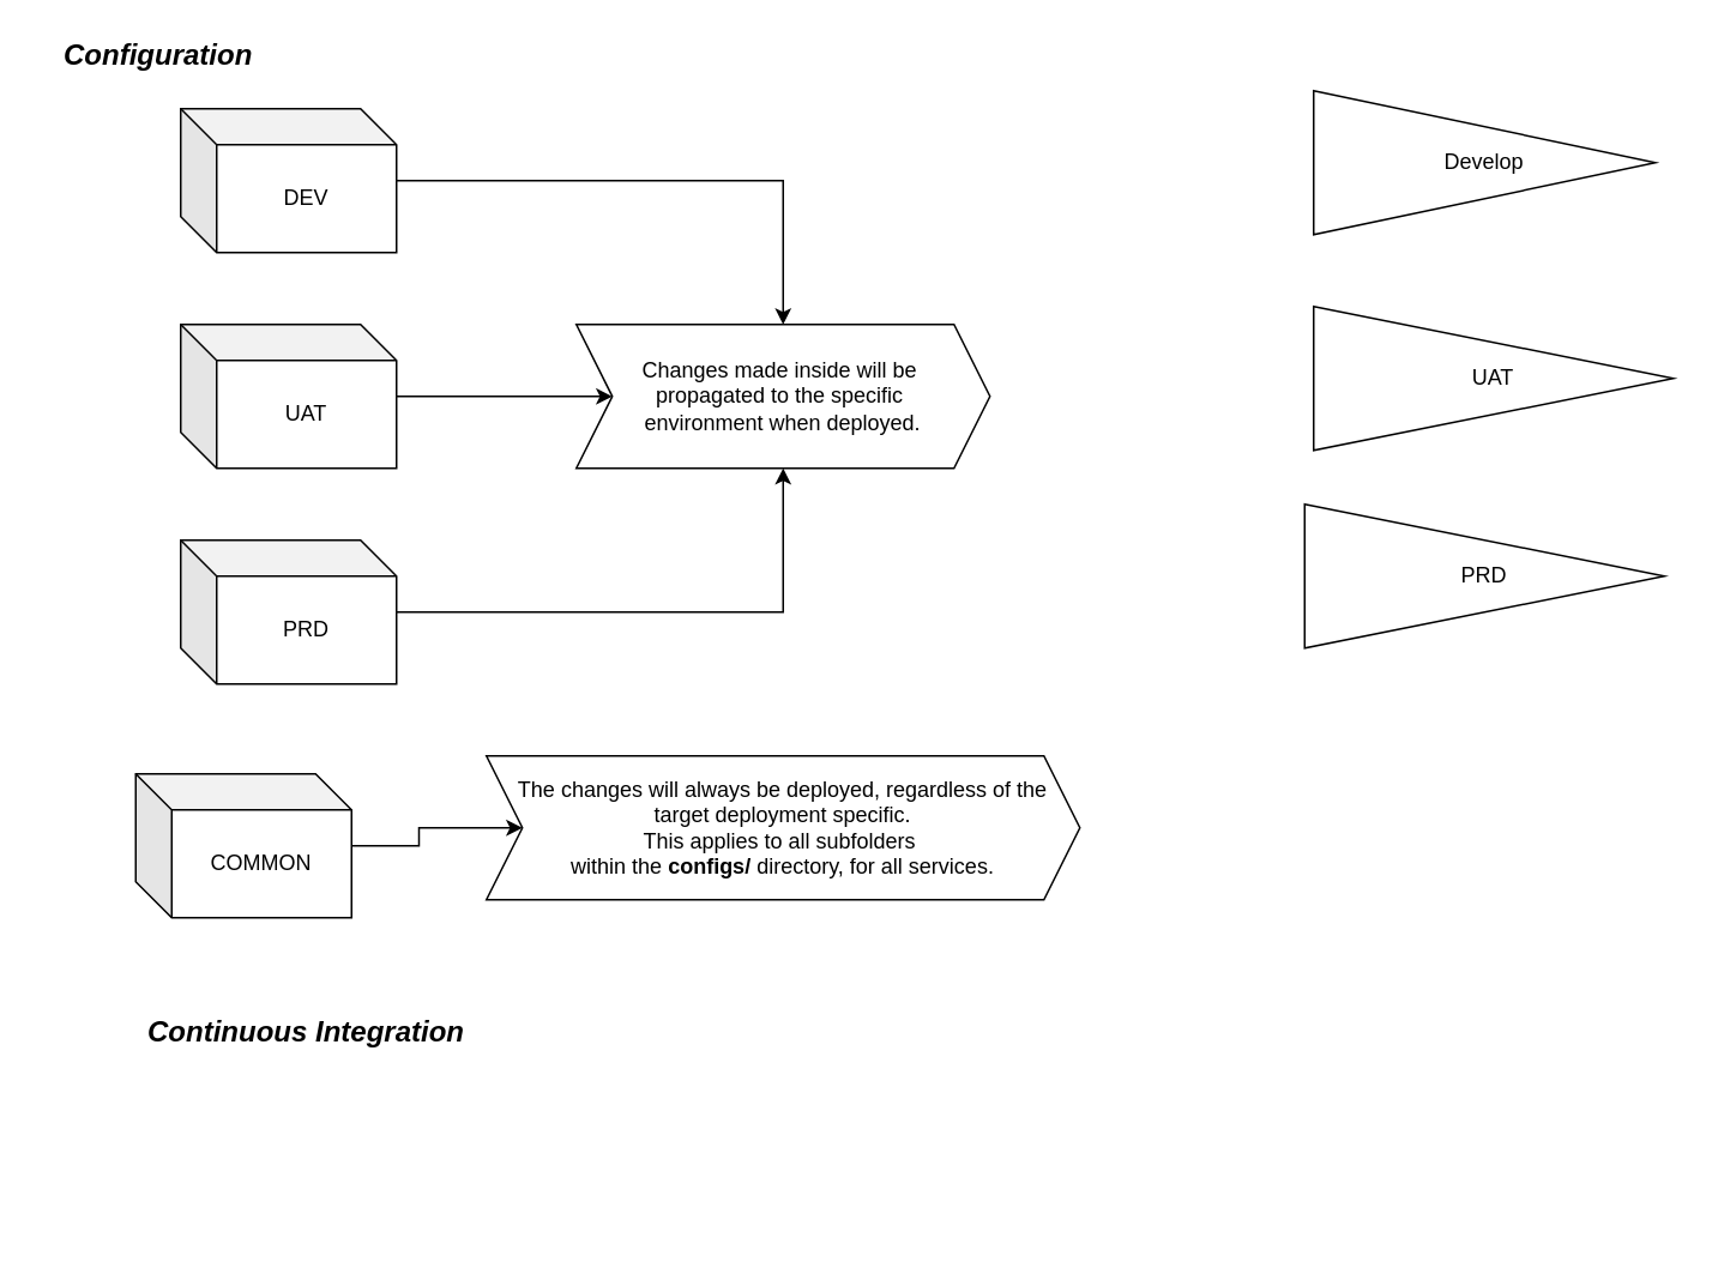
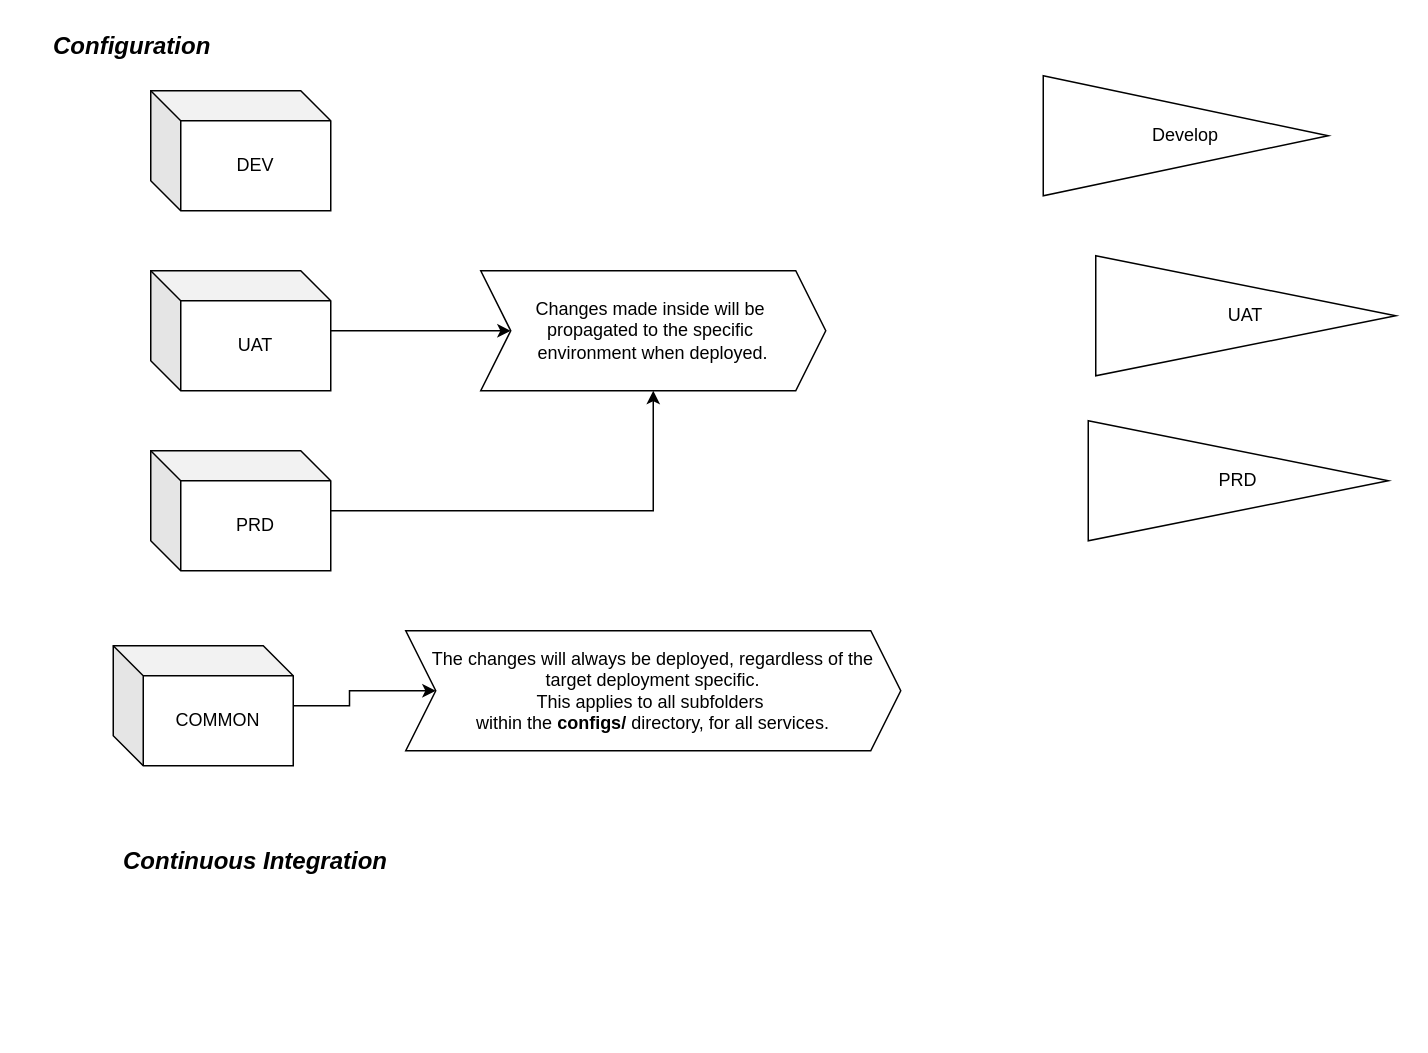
- <mxCell id="2" value="Develop" style="triangle;whiteSpace=wrap;html=1;" parent="1" vertex="1"><mxGeometry x="730" y="50" width="190" height="80" as="geometry" /></mxCell>
+ <mxCell id="2" value="Develop" style="triangle;whiteSpace=wrap;html=1;" parent="1" vertex="1"><mxGeometry x="695" y="50" width="190" height="80" as="geometry" /></mxCell>
- <mxCell id="6" value="" style="edgeStyle=orthogonalEdgeStyle;rounded=0;orthogonalLoop=1;jettySize=auto;html=1;entryX=0.5;entryY=0;entryDx=0;entryDy=0;" parent="1" source="7" target="14" edge="1"><mxGeometry relative="1" as="geometry"><mxPoint x="505" y="180" as="targetPoint" /></mxGeometry></mxCell>
